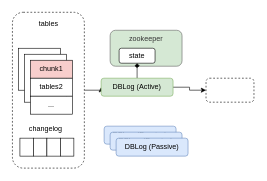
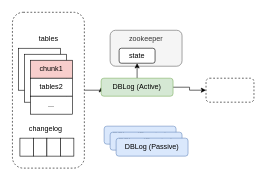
- <mxCell id="10" value="tables" style="text;html=1;align=center;verticalAlign=middle;resizable=0;points=[];autosize=1;strokeColor=none;fillColor=none;" parent="1" vertex="1"><mxGeometry x="50" y="25" width="60" height="30" as="geometry" /></mxCell>
+ <mxCell id="10" value="tables" style="text;html=1;align=center;verticalAlign=middle;resizable=0;points=[];autosize=1;strokeColor=none;fillColor=none;" parent="1" vertex="1"><mxGeometry x="50" y="50" width="60" height="30" as="geometry" /></mxCell>
- <mxCell id="15" value="zookeeper" style="rounded=1;whiteSpace=wrap;html=1;horizontal=1;verticalAlign=top;fillColor=#d5e8d4;fontColor=#333333;strokeColor=#666666;" parent="1" vertex="1"><mxGeometry x="183" y="50" width="120" height="60" as="geometry" /></mxCell>
+ <mxCell id="15" value="zookeeper" style="rounded=1;whiteSpace=wrap;html=1;horizontal=1;verticalAlign=top;fillColor=#f5f5f5;fontColor=#333333;strokeColor=#666666;" parent="1" vertex="1"><mxGeometry x="183" y="50" width="120" height="60" as="geometry" /></mxCell>
- <mxCell id="18" style="edgeStyle=orthogonalEdgeStyle;rounded=0;orthogonalLoop=1;jettySize=auto;html=1;exitX=0.5;exitY=0;exitDx=0;exitDy=0;entryX=0.5;entryY=1;entryDx=0;entryDy=0;endArrow=diamond;" parent="1" source="19" target="16" edge="1"><mxGeometry relative="1" as="geometry" /></mxCell>
+ <mxCell id="18" style="edgeStyle=orthogonalEdgeStyle;rounded=0;orthogonalLoop=1;jettySize=auto;html=1;exitX=0.5;exitY=0;exitDx=0;exitDy=0;entryX=0.5;entryY=1;entryDx=0;entryDy=0;" parent="1" source="19" target="16" edge="1"><mxGeometry relative="1" as="geometry" /></mxCell>
